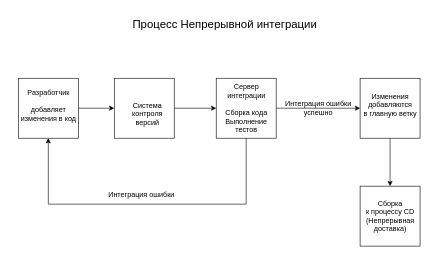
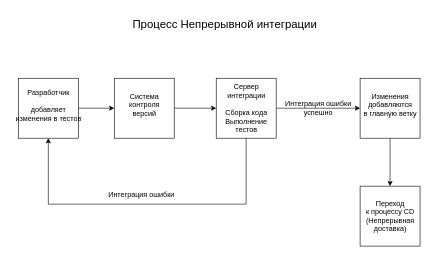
- <mxCell id="5" value="Разработчик&lt;br&gt;&lt;br&gt;добавляет &lt;br&gt;изменения в код" style="text;html=1;resizable=0;autosize=1;align=center;verticalAlign=middle;points=[];fillColor=none;strokeColor=none;rounded=0;" vertex="1" parent="1"><mxGeometry x="20" y="140" width="120" height="70" as="geometry" /></mxCell>
+ <mxCell id="5" value="Разработчик&lt;br&gt;&lt;br&gt;добавляет &lt;br&gt;изменения в тестов" style="text;html=1;resizable=0;autosize=1;align=center;verticalAlign=middle;points=[];fillColor=none;strokeColor=none;rounded=0;" vertex="1" parent="1"><mxGeometry x="20" y="140" width="120" height="70" as="geometry" /></mxCell>
- <mxCell id="12" value="Система&lt;br&gt;контроля&lt;br&gt;версий" style="text;html=1;resizable=0;autosize=1;align=center;verticalAlign=middle;points=[];fillColor=none;strokeColor=none;rounded=0;" vertex="1" parent="1"><mxGeometry x="205" y="160" width="80" height="60" as="geometry" /></mxCell>
+ <mxCell id="12" value="Система&lt;br&gt;контроля&lt;br&gt;версий" style="text;html=1;resizable=0;autosize=1;align=center;verticalAlign=middle;points=[];fillColor=none;strokeColor=none;rounded=0;" vertex="1" parent="1"><mxGeometry x="200" y="145" width="80" height="60" as="geometry" /></mxCell>
- <mxCell id="20" value="Сборка &lt;br&gt;к процессу CD&lt;br&gt;(Непрерывная &lt;br&gt;доставка)" style="text;html=1;resizable=0;autosize=1;align=center;verticalAlign=middle;points=[];fillColor=none;strokeColor=none;rounded=0;fontSize=12;" vertex="1" parent="1"><mxGeometry x="595" y="325" width="110" height="70" as="geometry" /></mxCell>
+ <mxCell id="20" value="Переход &lt;br&gt;к процессу CD&lt;br&gt;(Непрерывная &lt;br&gt;доставка)" style="text;html=1;resizable=0;autosize=1;align=center;verticalAlign=middle;points=[];fillColor=none;strokeColor=none;rounded=0;fontSize=12;" vertex="1" parent="1"><mxGeometry x="595" y="325" width="110" height="70" as="geometry" /></mxCell>
